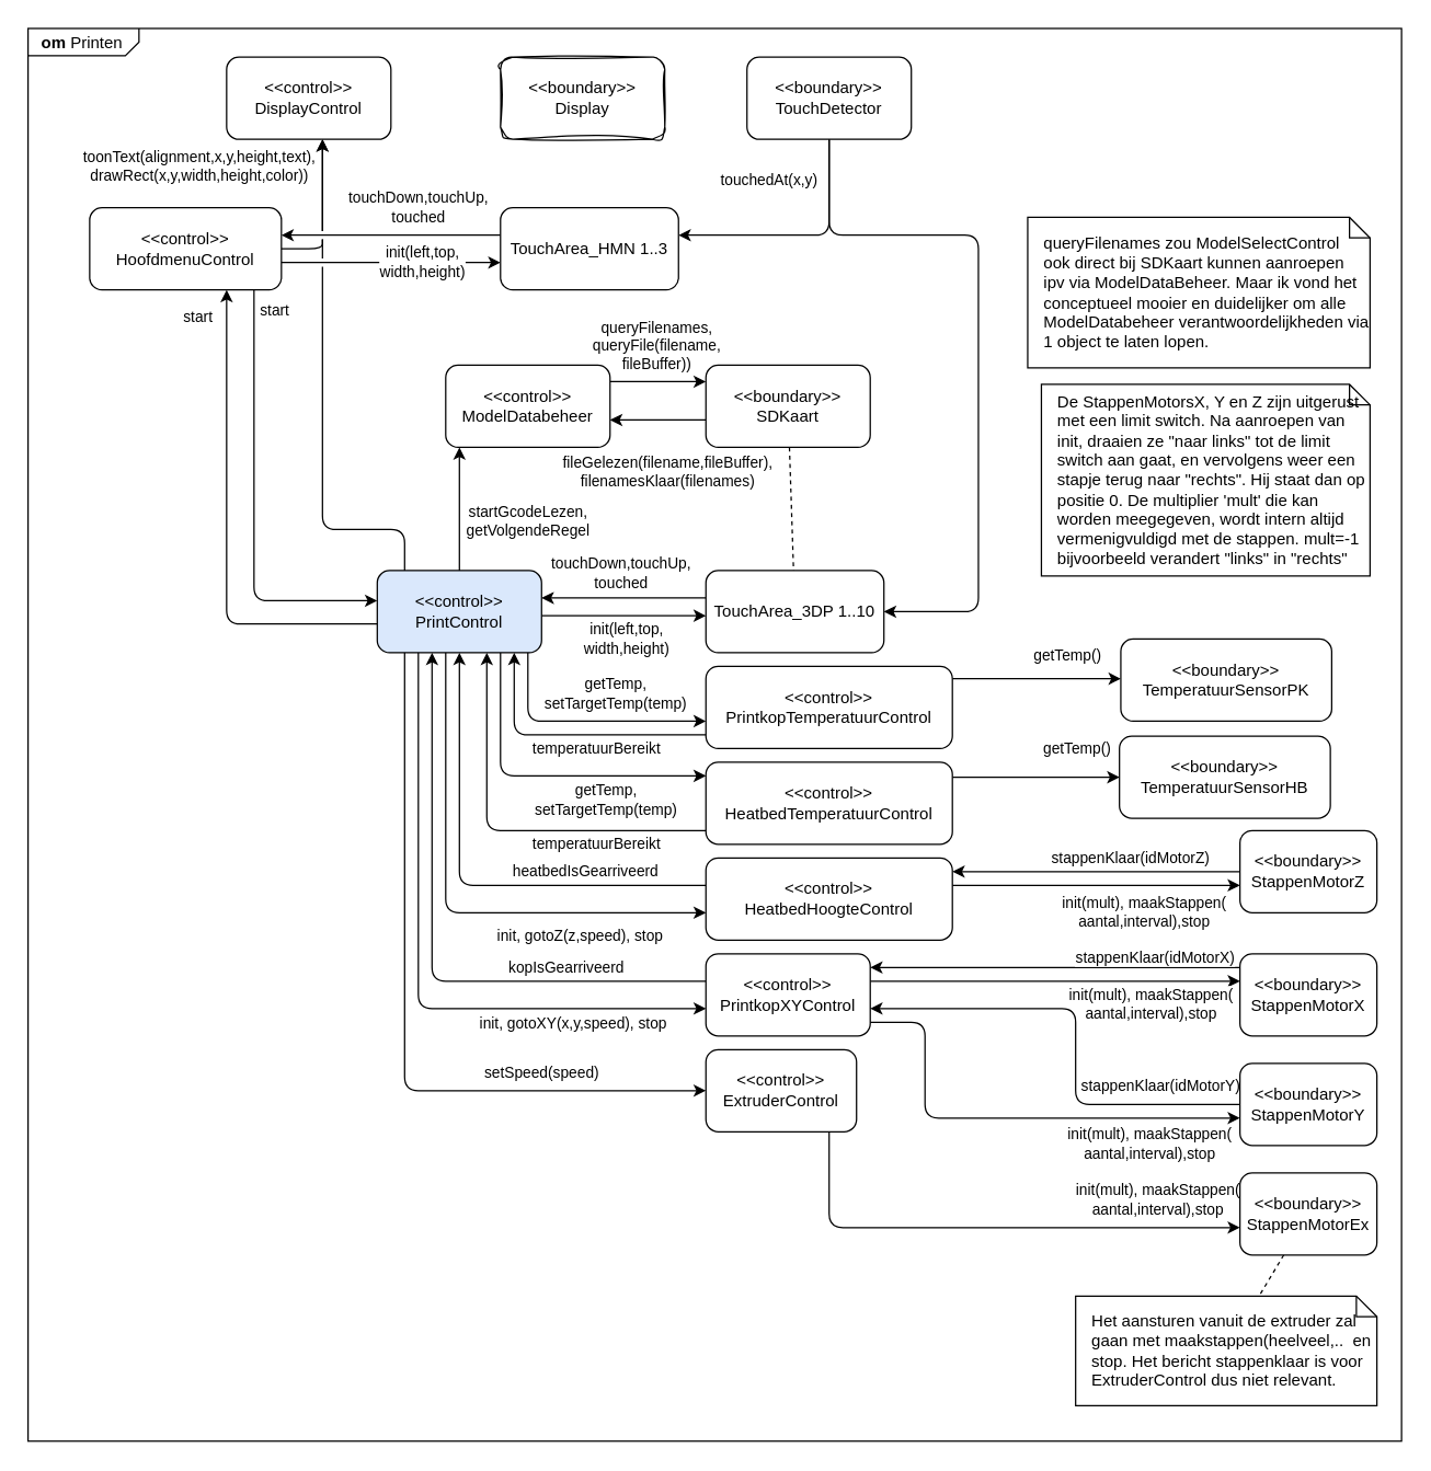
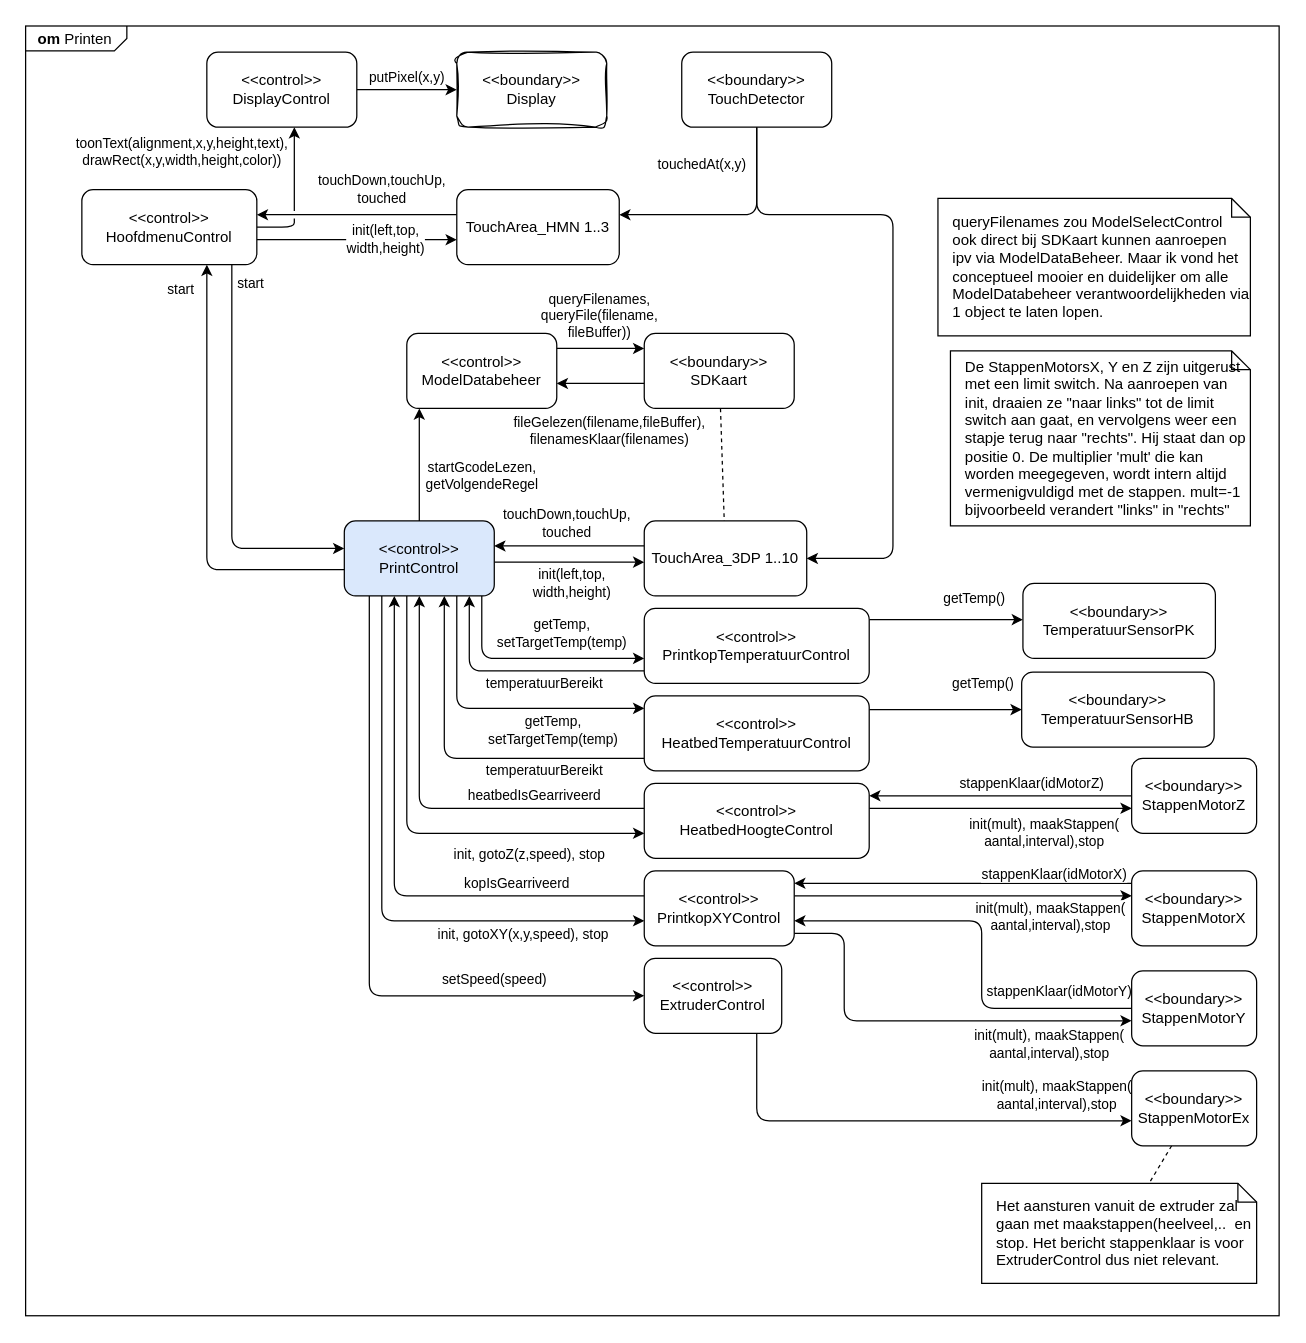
+ <mxCell id="8" value="putPixel(x,y)" style="edgeStyle=orthogonalEdgeStyle;rounded=1;orthogonalLoop=1;jettySize=auto;html=1;" edge="1" parent="1" source="9" target="10"><mxGeometry y="10" relative="1" as="geometry"><mxPoint as="offset" /></mxGeometry></mxCell>
- <mxCell id="14" style="edgeStyle=orthogonalEdgeStyle;rounded=1;orthogonalLoop=1;jettySize=auto;html=1;jumpStyle=gap;" edge="1" parent="1" source="22" target="9"><mxGeometry relative="1" as="geometry"><Array as="points"><mxPoint x="295" y="386" /><mxPoint x="235" y="386" /></Array></mxGeometry></mxCell>
